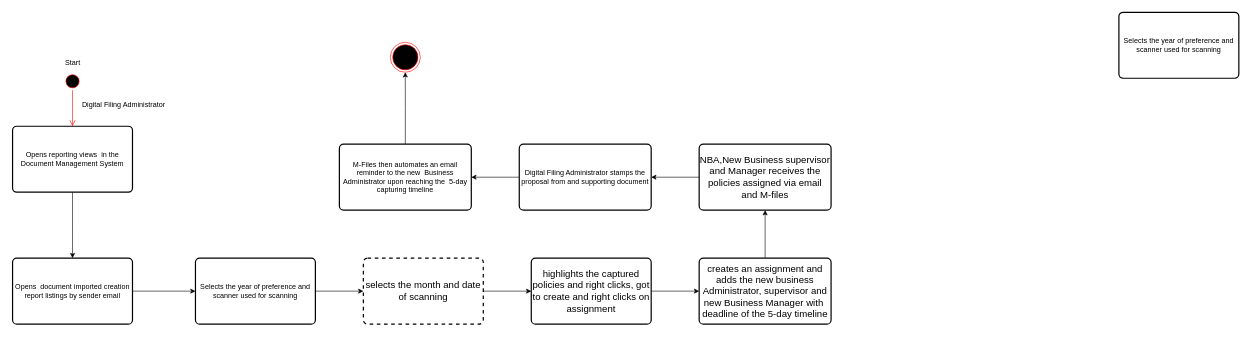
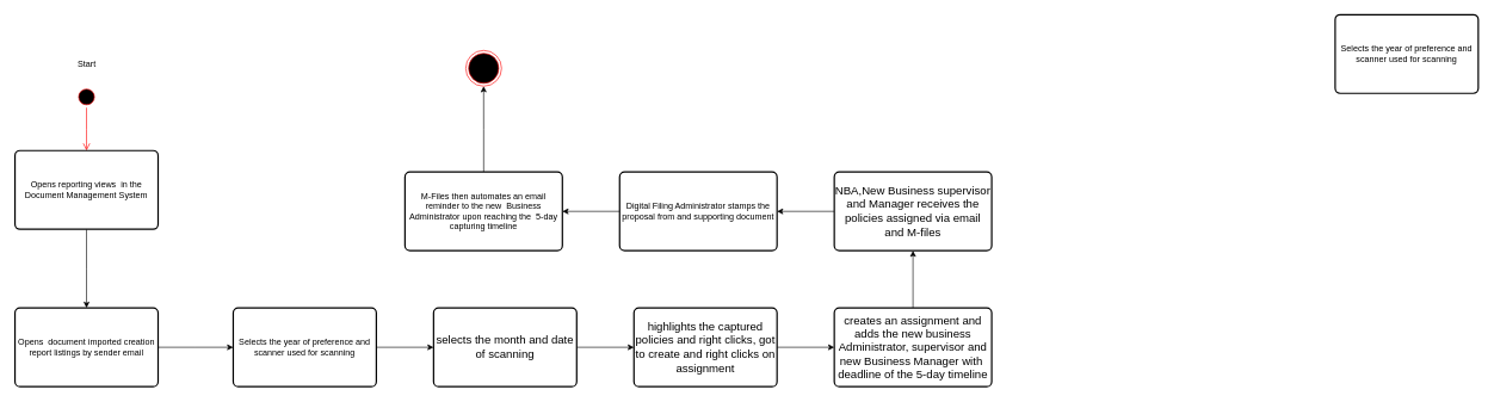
- <mxCell id="6" value="Start" style="text;html=1;align=center;verticalAlign=middle;resizable=0;points=[];autosize=1;strokeColor=none;fillColor=none;" vertex="1" parent="1"><mxGeometry x="95" y="90" width="50" height="30" as="geometry" /></mxCell>
+ <mxCell id="6" value="Start" style="text;html=1;align=center;verticalAlign=middle;resizable=0;points=[];autosize=1;strokeColor=none;fillColor=none;" vertex="1" parent="1"><mxGeometry x="95" y="75" width="50" height="30" as="geometry" /></mxCell>
- <mxCell id="7" value="Digital Filing Administrator" style="text;html=1;align=center;verticalAlign=middle;resizable=0;points=[];autosize=1;strokeColor=none;fillColor=none;" vertex="1" parent="1"><mxGeometry x="125" y="160" width="160" height="30" as="geometry" /></mxCell>
- <mxCell id="14" value="&lt;span style=&quot;font-size:12.0pt;font-family:&amp;quot;Arial Narrow&amp;quot;,sans-serif;&lt;br/&gt;mso-fareast-font-family:&amp;quot;Times New Roman&amp;quot;;mso-bidi-font-family:&amp;quot;Times New Roman&amp;quot;;&lt;br/&gt;mso-ansi-language:EN-ZA;mso-fareast-language:EN-US;mso-bidi-language:AR-SA;&lt;br/&gt;mso-bidi-font-weight:bold&quot;&gt;selects the month and date of scanning&lt;/span&gt;" style="rounded=1;whiteSpace=wrap;html=1;absoluteArcSize=1;arcSize=14;strokeWidth=2;dashed=1;" vertex="1" parent="1"><mxGeometry x="605" y="430" width="200" height="110" as="geometry" /></mxCell>
+ <mxCell id="14" value="&lt;span style=&quot;font-size:12.0pt;font-family:&amp;quot;Arial Narrow&amp;quot;,sans-serif;&lt;br/&gt;mso-fareast-font-family:&amp;quot;Times New Roman&amp;quot;;mso-bidi-font-family:&amp;quot;Times New Roman&amp;quot;;&lt;br/&gt;mso-ansi-language:EN-ZA;mso-fareast-language:EN-US;mso-bidi-language:AR-SA;&lt;br/&gt;mso-bidi-font-weight:bold&quot;&gt;selects the month and date of scanning&lt;/span&gt;" style="rounded=1;whiteSpace=wrap;html=1;absoluteArcSize=1;arcSize=14;strokeWidth=2;" vertex="1" parent="1"><mxGeometry x="605" y="430" width="200" height="110" as="geometry" /></mxCell>
